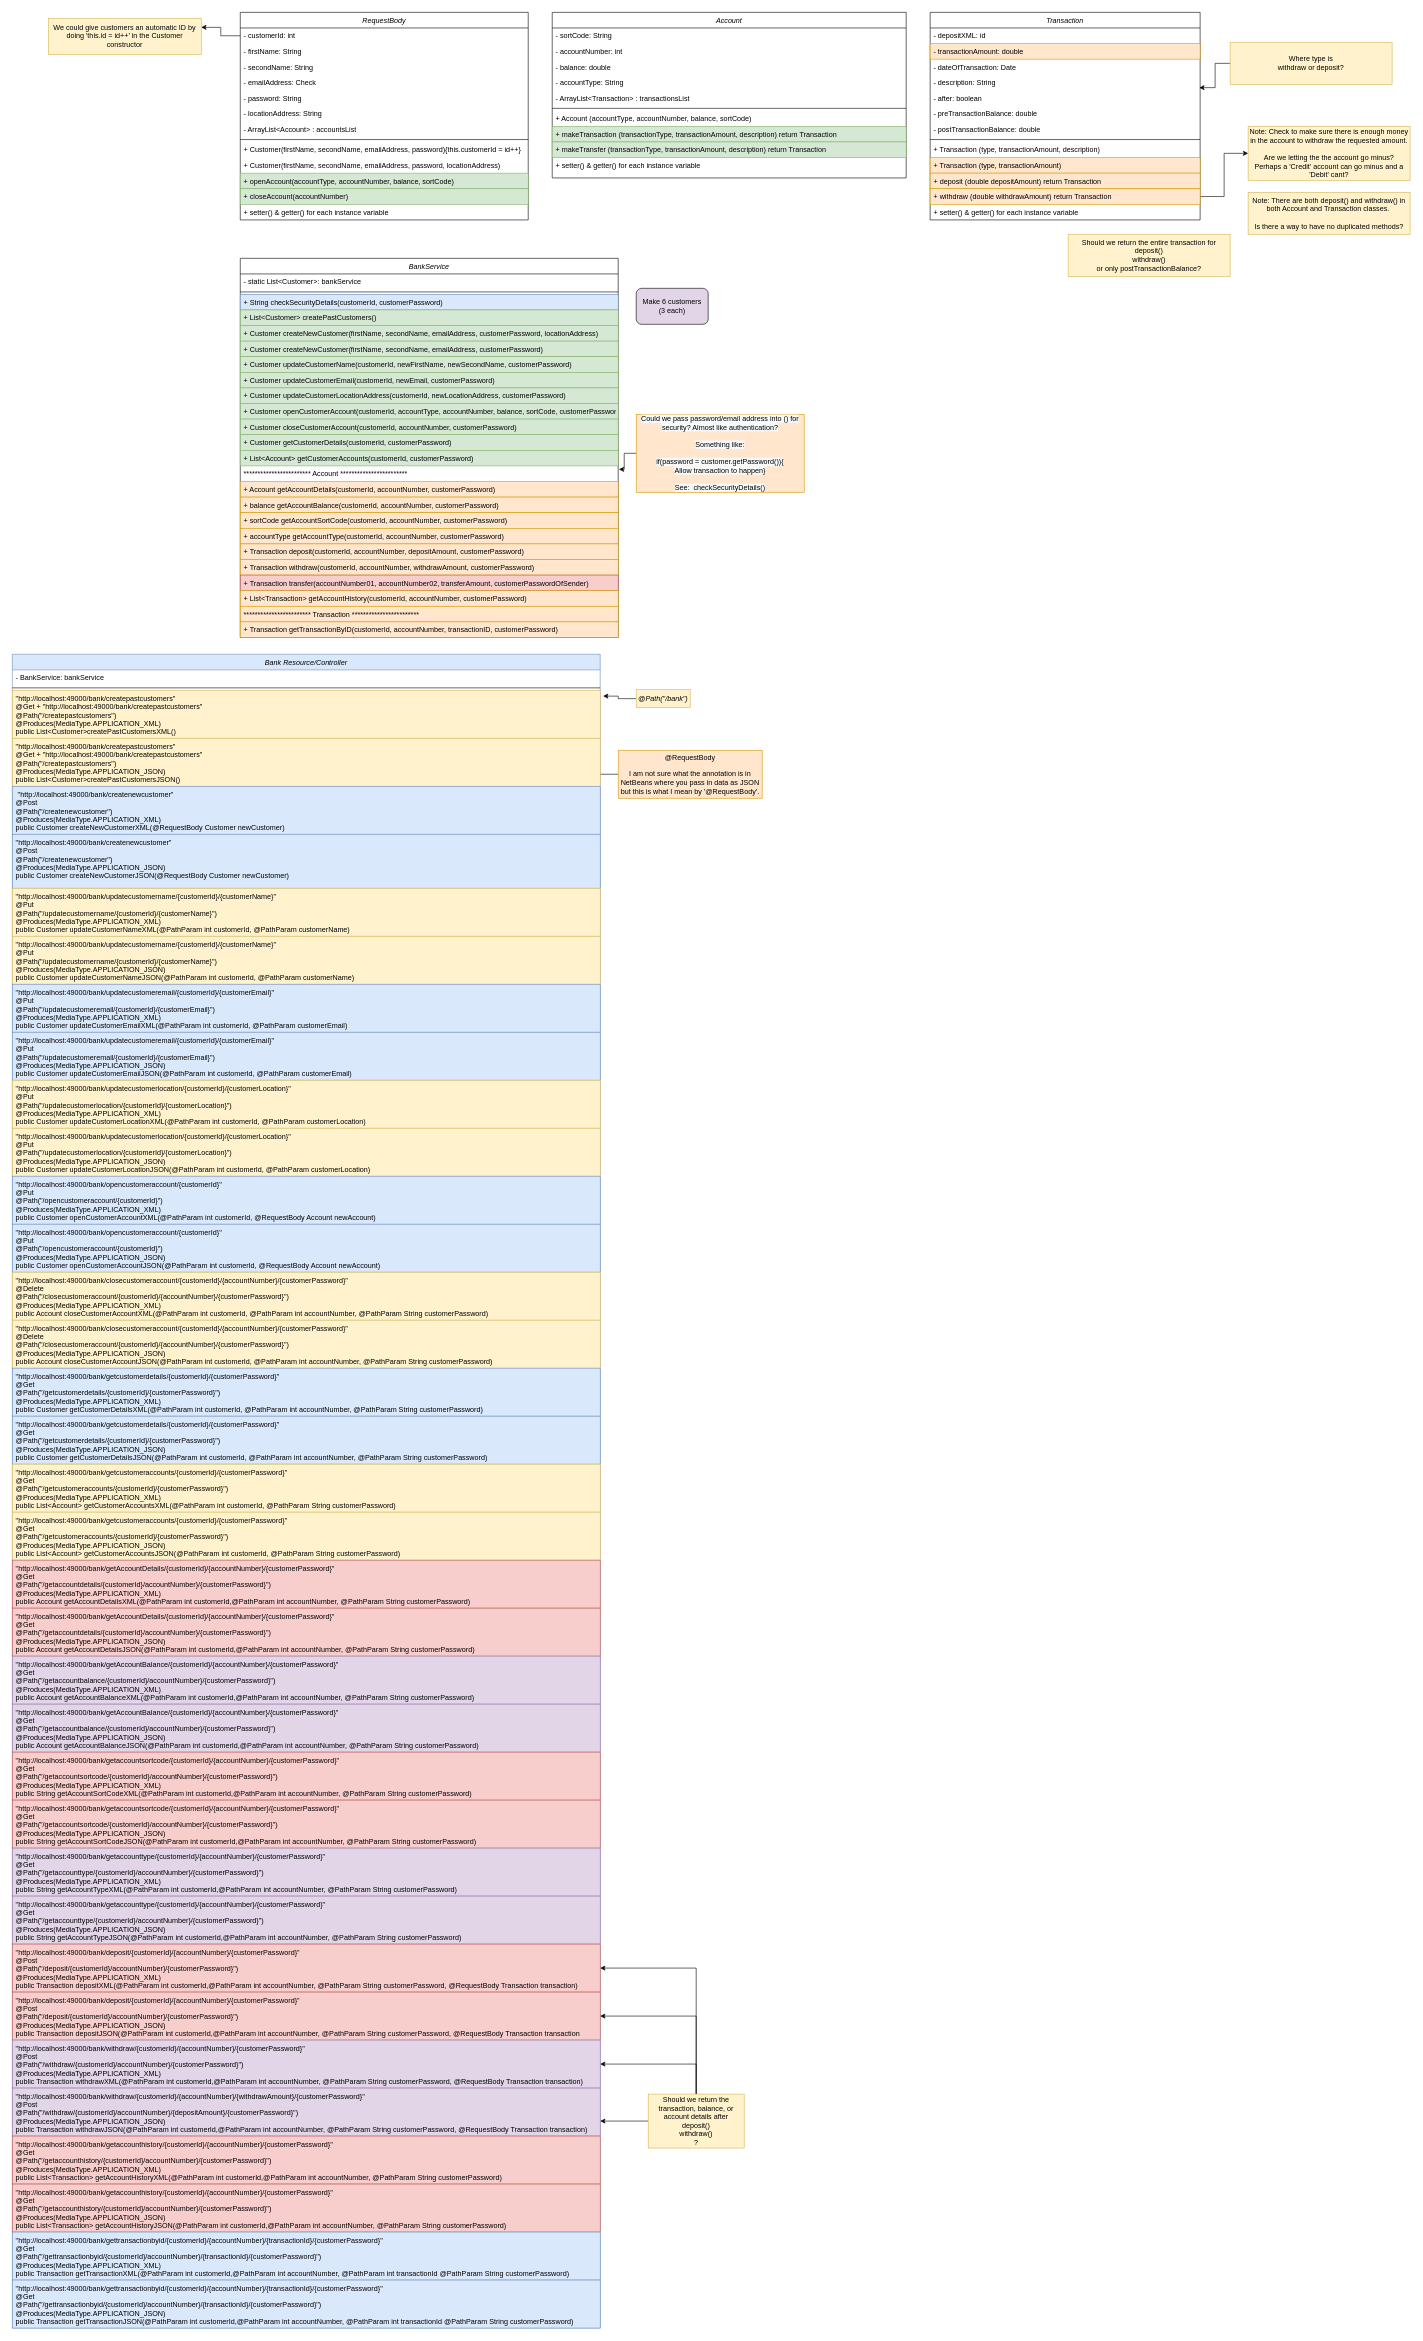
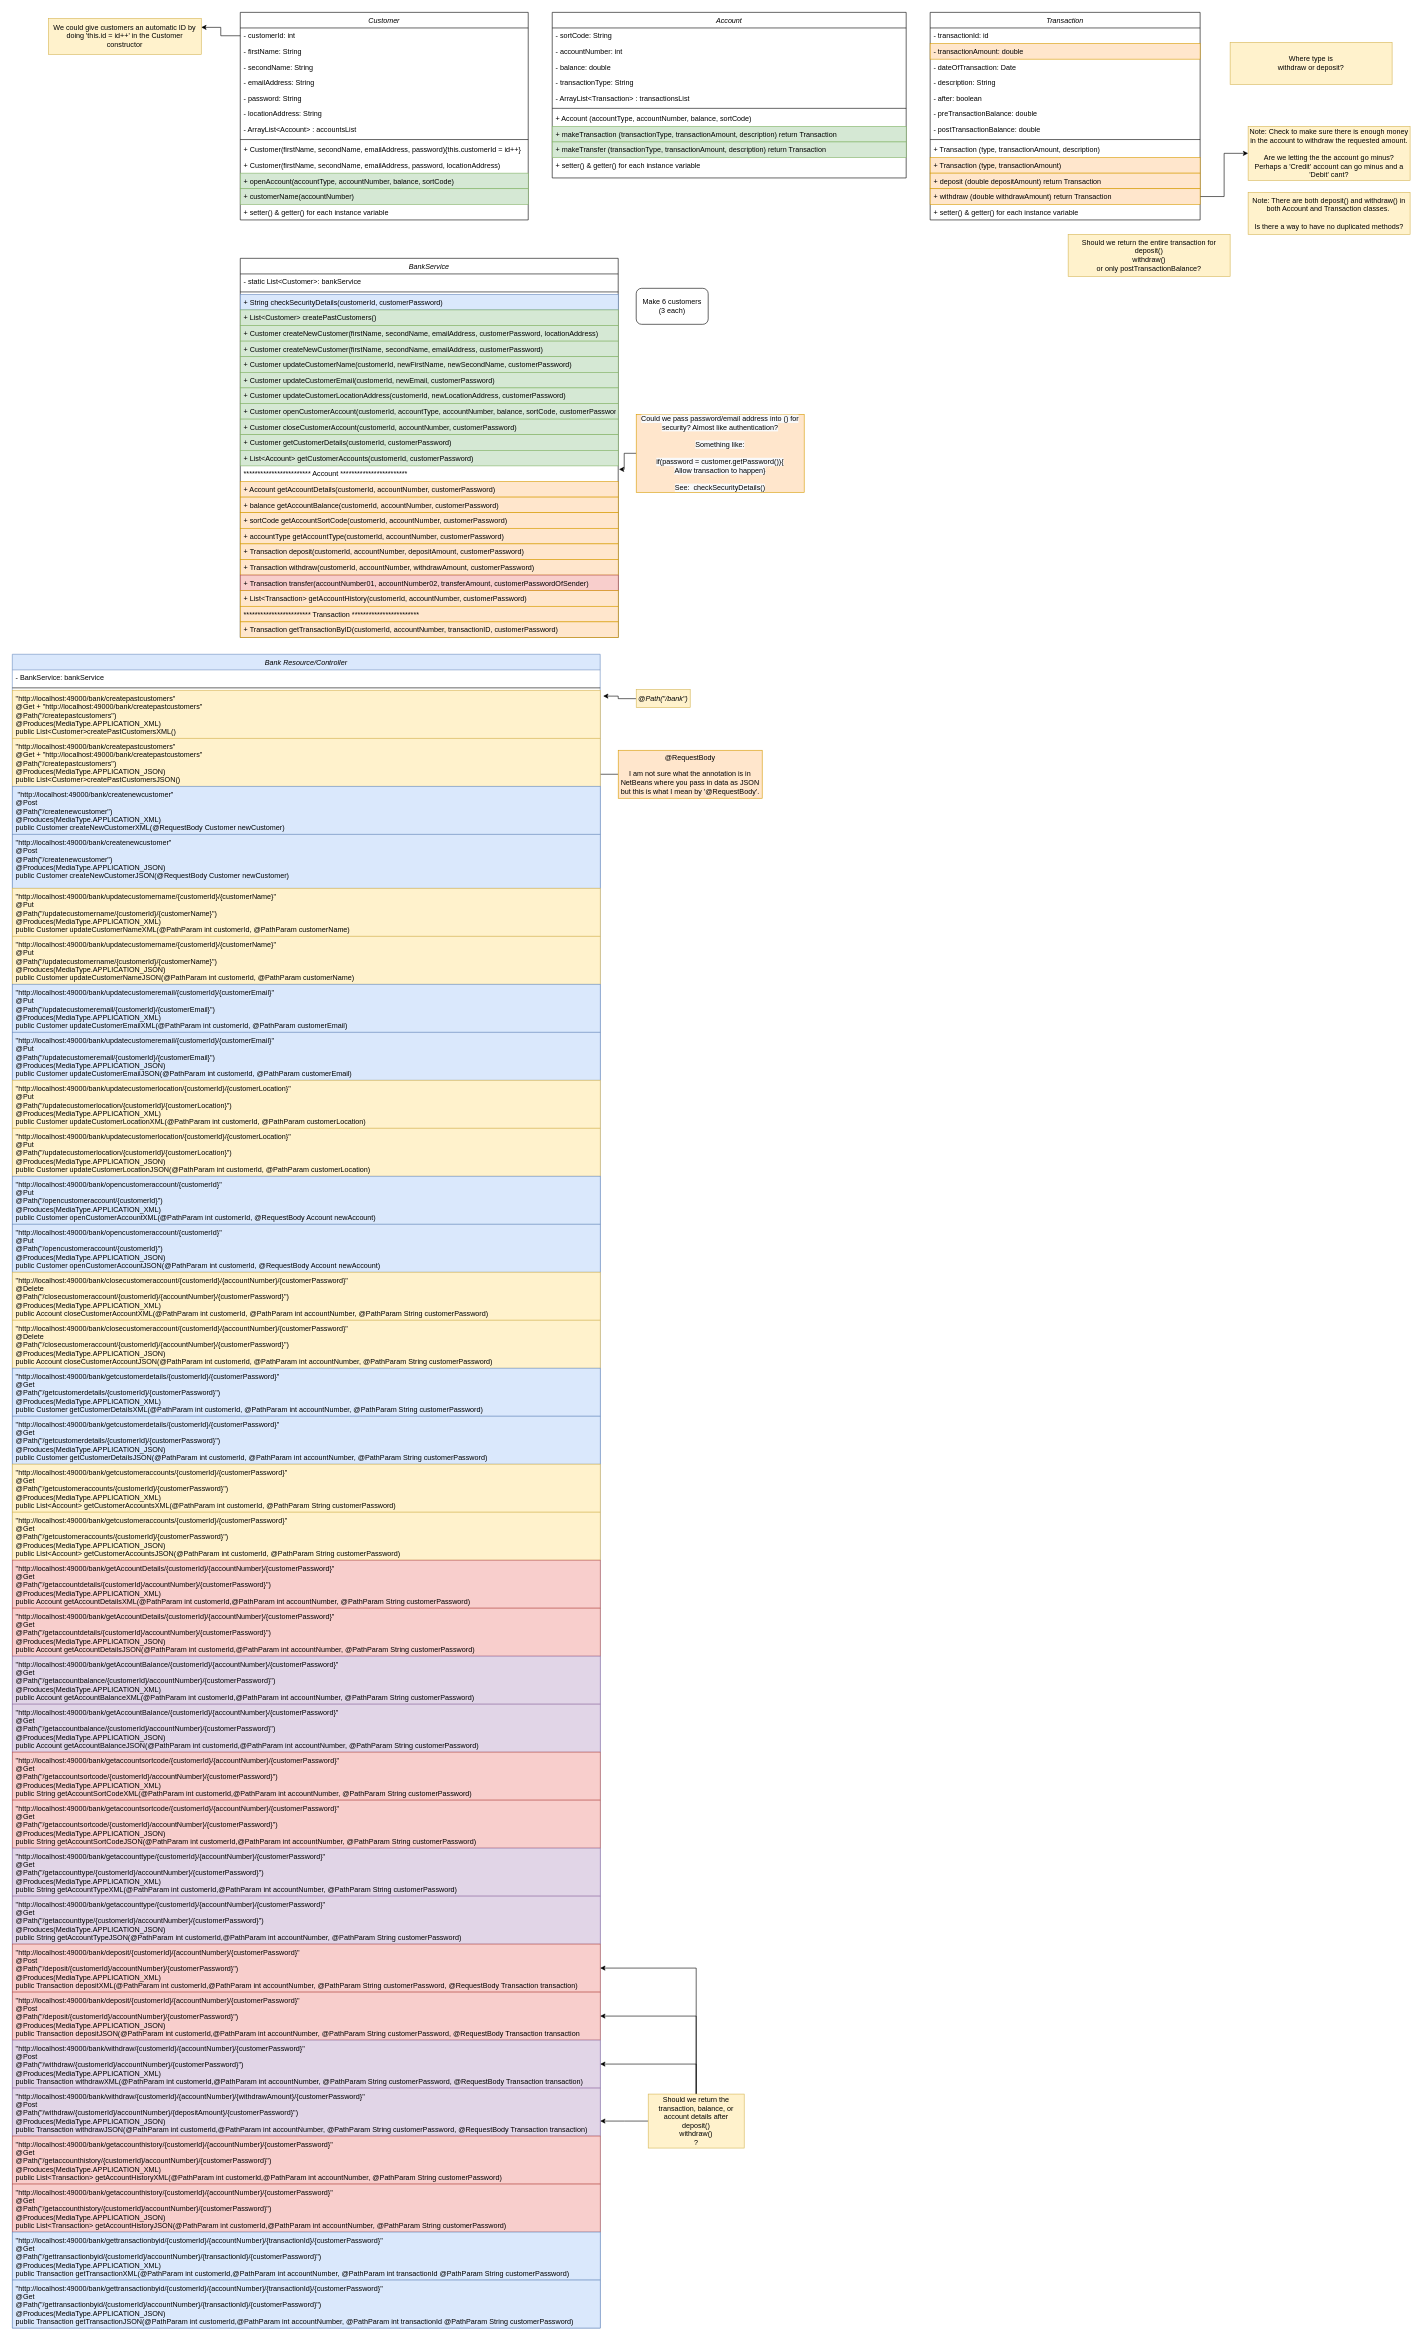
- <mxCell id="2" value="RequestBody" style="swimlane;fontStyle=2;align=center;verticalAlign=top;childLayout=stackLayout;horizontal=1;startSize=26;horizontalStack=0;resizeParent=1;resizeLast=0;collapsible=1;marginBottom=0;rounded=0;shadow=0;strokeWidth=1;" parent="1" vertex="1"><mxGeometry x="400" y="20" width="480" height="346" as="geometry"><mxRectangle x="230" y="140" width="160" height="26" as="alternateBounds" /></mxGeometry></mxCell>
+ <mxCell id="2" value="Customer" style="swimlane;fontStyle=2;align=center;verticalAlign=top;childLayout=stackLayout;horizontal=1;startSize=26;horizontalStack=0;resizeParent=1;resizeLast=0;collapsible=1;marginBottom=0;rounded=0;shadow=0;strokeWidth=1;" parent="1" vertex="1"><mxGeometry x="400" y="20" width="480" height="346" as="geometry"><mxRectangle x="230" y="140" width="160" height="26" as="alternateBounds" /></mxGeometry></mxCell>
- <mxCell id="65" value="- depositXML: id" style="text;align=left;verticalAlign=top;spacingLeft=4;spacingRight=4;overflow=hidden;rotatable=0;points=[[0,0.5],[1,0.5]];portConstraint=eastwest;" parent="64" vertex="1"><mxGeometry y="26" width="450" height="26" as="geometry" /></mxCell>
+ <mxCell id="65" value="- transactionId: id" style="text;align=left;verticalAlign=top;spacingLeft=4;spacingRight=4;overflow=hidden;rotatable=0;points=[[0,0.5],[1,0.5]];portConstraint=eastwest;" parent="64" vertex="1"><mxGeometry y="26" width="450" height="26" as="geometry" /></mxCell>
- <mxCell id="120" style="edgeStyle=orthogonalEdgeStyle;rounded=0;orthogonalLoop=1;jettySize=auto;html=1;entryX=0.997;entryY=0.828;entryDx=0;entryDy=0;entryPerimeter=0;" parent="1" source="121" target="68" edge="1"><mxGeometry relative="1" as="geometry" /></mxCell>
- <mxCell id="6" value="- emailAddress: Check" style="text;align=left;verticalAlign=top;spacingLeft=4;spacingRight=4;overflow=hidden;rotatable=0;points=[[0,0.5],[1,0.5]];portConstraint=eastwest;rounded=0;shadow=0;html=0;" parent="2" vertex="1"><mxGeometry y="104" width="480" height="26" as="geometry" /></mxCell>
+ <mxCell id="6" value="- emailAddress: String" style="text;align=left;verticalAlign=top;spacingLeft=4;spacingRight=4;overflow=hidden;rotatable=0;points=[[0,0.5],[1,0.5]];portConstraint=eastwest;rounded=0;shadow=0;html=0;" parent="2" vertex="1"><mxGeometry y="104" width="480" height="26" as="geometry" /></mxCell>
- <mxCell id="53" value="- accountType: String" style="text;align=left;verticalAlign=top;spacingLeft=4;spacingRight=4;overflow=hidden;rotatable=0;points=[[0,0.5],[1,0.5]];portConstraint=eastwest;" parent="49" vertex="1"><mxGeometry y="104" width="590" height="26" as="geometry" /></mxCell>
+ <mxCell id="53" value="- transactionType: String" style="text;align=left;verticalAlign=top;spacingLeft=4;spacingRight=4;overflow=hidden;rotatable=0;points=[[0,0.5],[1,0.5]];portConstraint=eastwest;" parent="49" vertex="1"><mxGeometry y="104" width="590" height="26" as="geometry" /></mxCell>
- <mxCell id="14" value="+ closeAccount(accountNumber)&#10;" style="text;align=left;verticalAlign=top;spacingLeft=4;spacingRight=4;overflow=hidden;rotatable=0;points=[[0,0.5],[1,0.5]];portConstraint=eastwest;rounded=0;shadow=0;html=0;fillColor=#d5e8d4;strokeColor=#82b366;" parent="2" vertex="1"><mxGeometry y="294" width="480" height="26" as="geometry" /></mxCell>
+ <mxCell id="14" value="+ customerName(accountNumber)&#10;" style="text;align=left;verticalAlign=top;spacingLeft=4;spacingRight=4;overflow=hidden;rotatable=0;points=[[0,0.5],[1,0.5]];portConstraint=eastwest;rounded=0;shadow=0;html=0;fillColor=#d5e8d4;strokeColor=#82b366;" parent="2" vertex="1"><mxGeometry y="294" width="480" height="26" as="geometry" /></mxCell>
- <mxCell id="122" value="Make 6 customers&lt;br&gt;(3 each)" style="rounded=1;whiteSpace=wrap;html=1;fillColor=#e1d5e7;" vertex="1" parent="1"><mxGeometry x="1060" y="480" width="120" height="60" as="geometry" /></mxCell>
+ <mxCell id="122" value="Make 6 customers&lt;br&gt;(3 each)" style="rounded=1;whiteSpace=wrap;html=1;" vertex="1" parent="1"><mxGeometry x="1060" y="480" width="120" height="60" as="geometry" /></mxCell>
